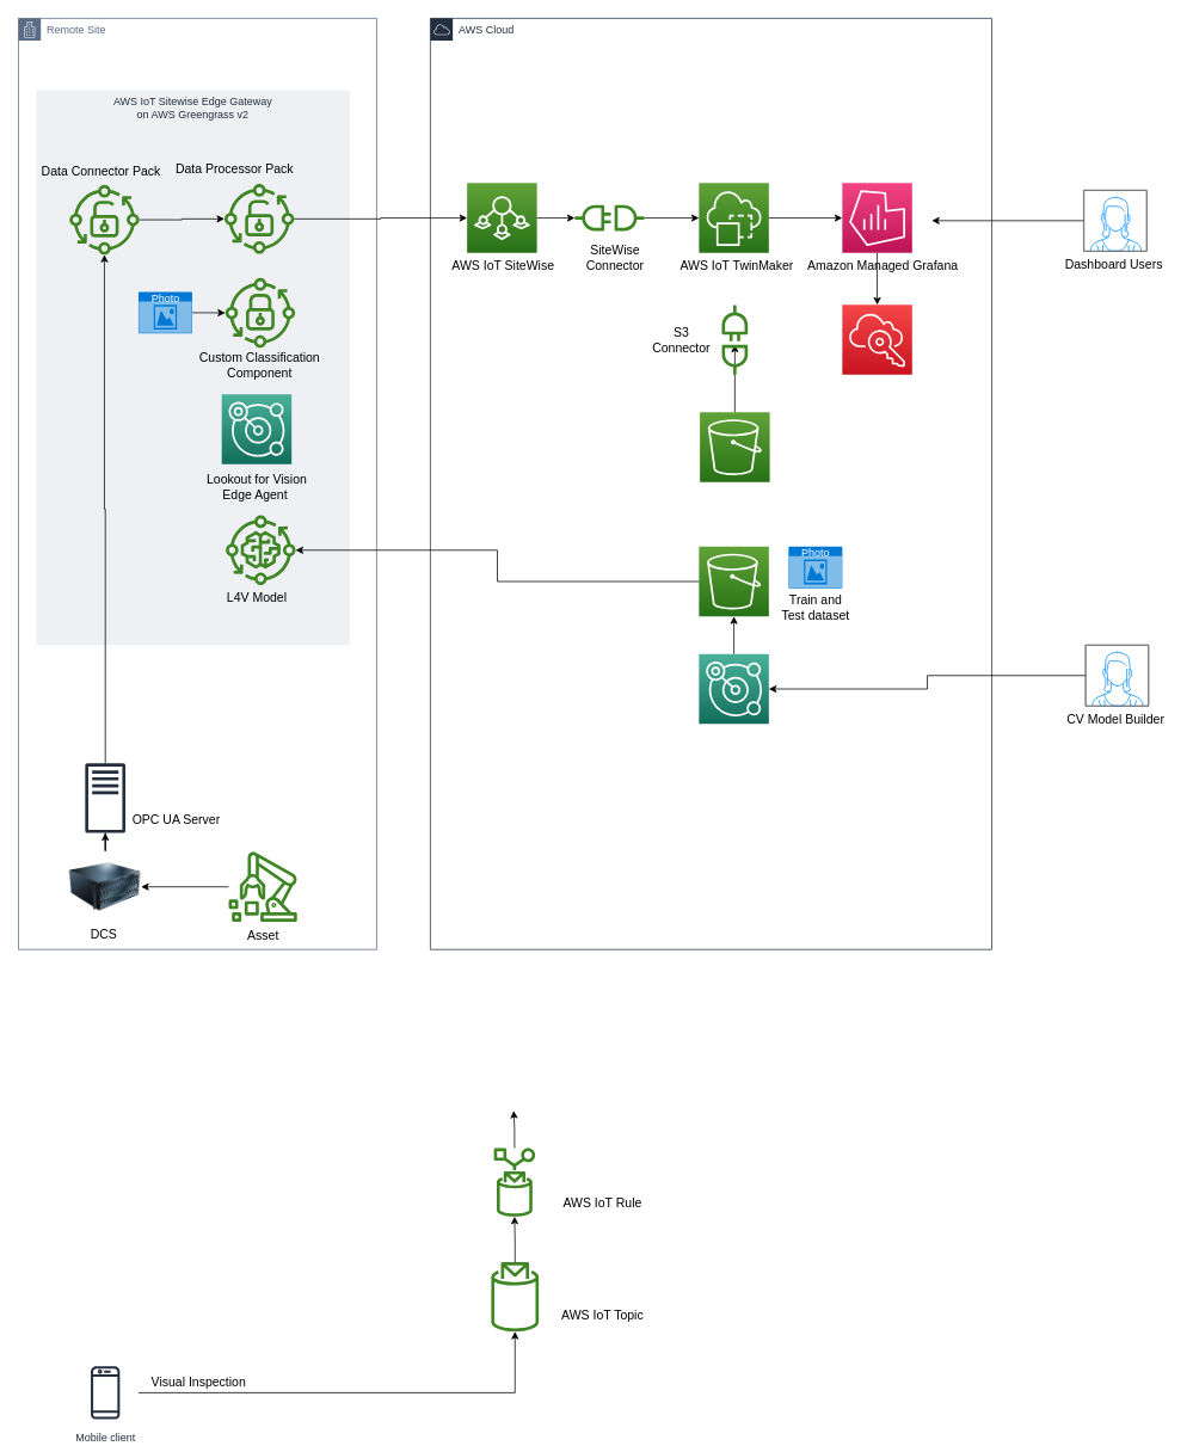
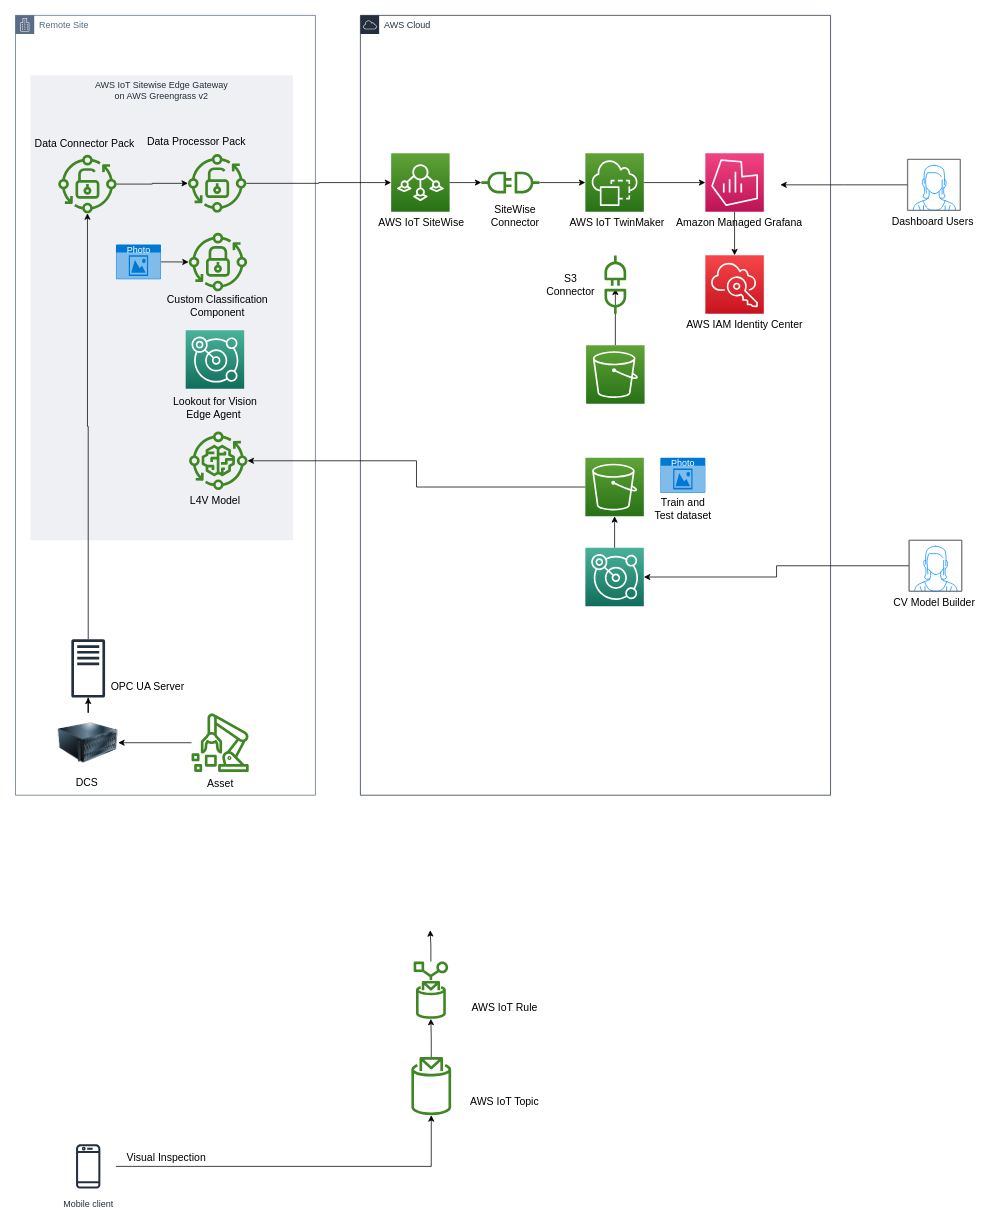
+ <mxCell id="14" value="&lt;font style=&quot;font-size: 14px;&quot;&gt;AWS IAM Identity Center&lt;/font&gt;" style="text;html=1;resizable=0;autosize=1;align=center;verticalAlign=middle;points=[];fillColor=none;strokeColor=none;rounded=0;" parent="2" vertex="1"><mxGeometry x="422" y="398" width="180" height="30" as="geometry" /></mxCell>
